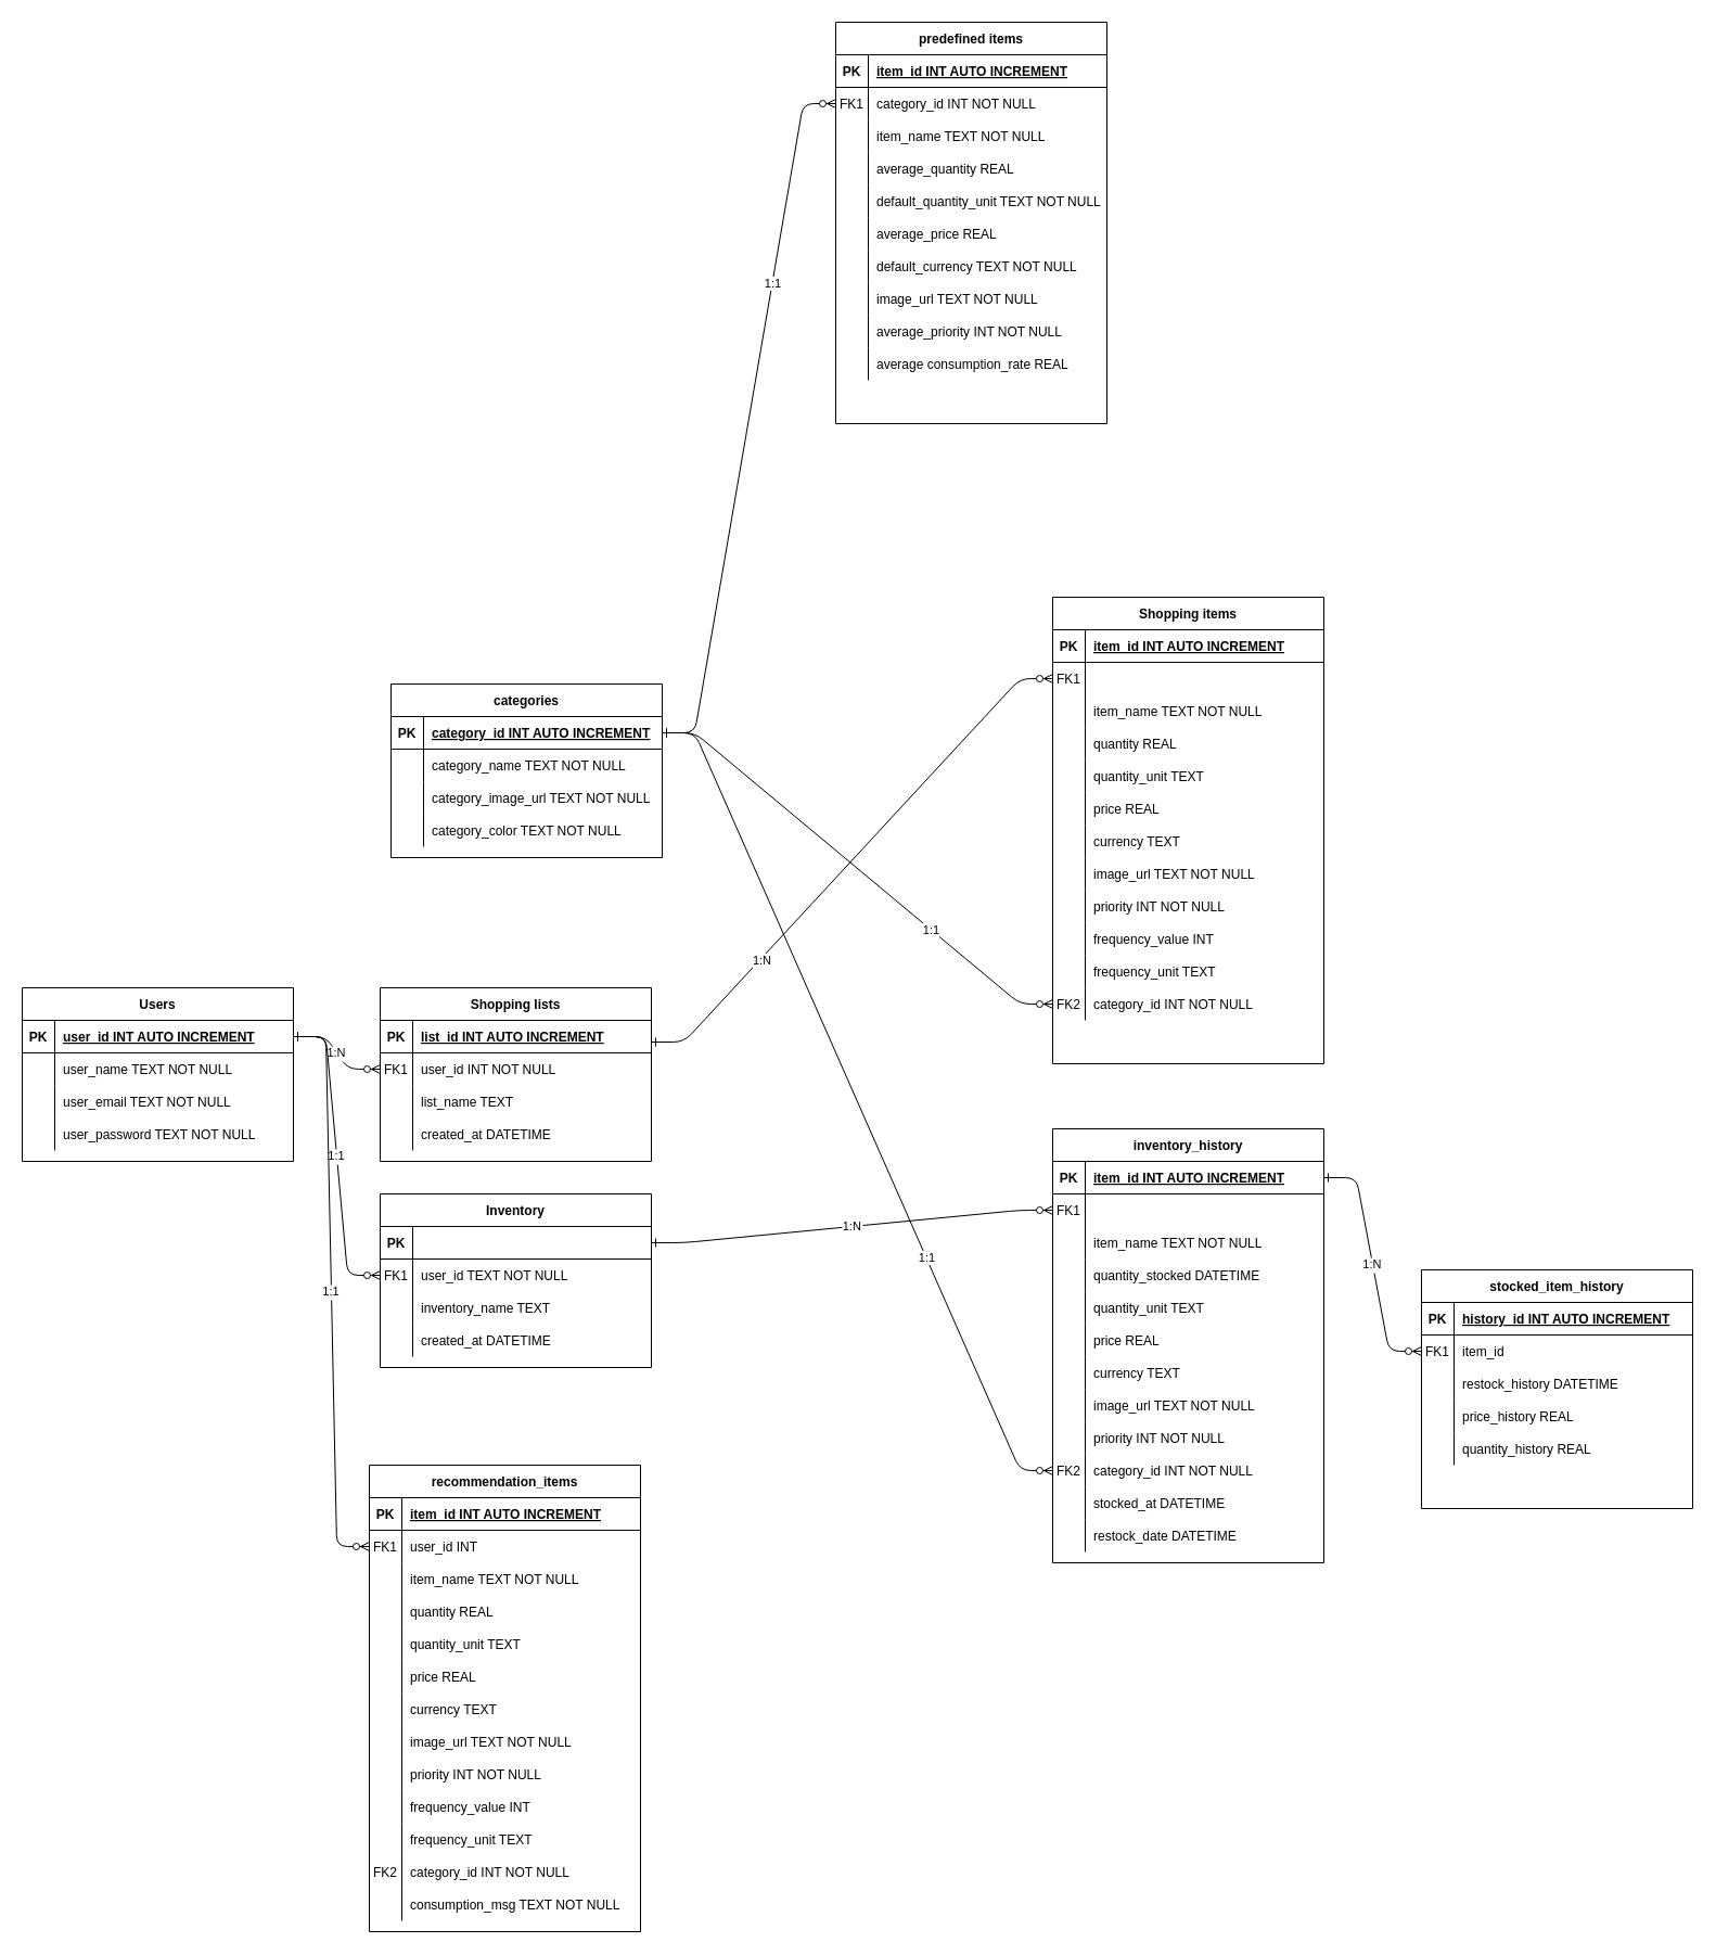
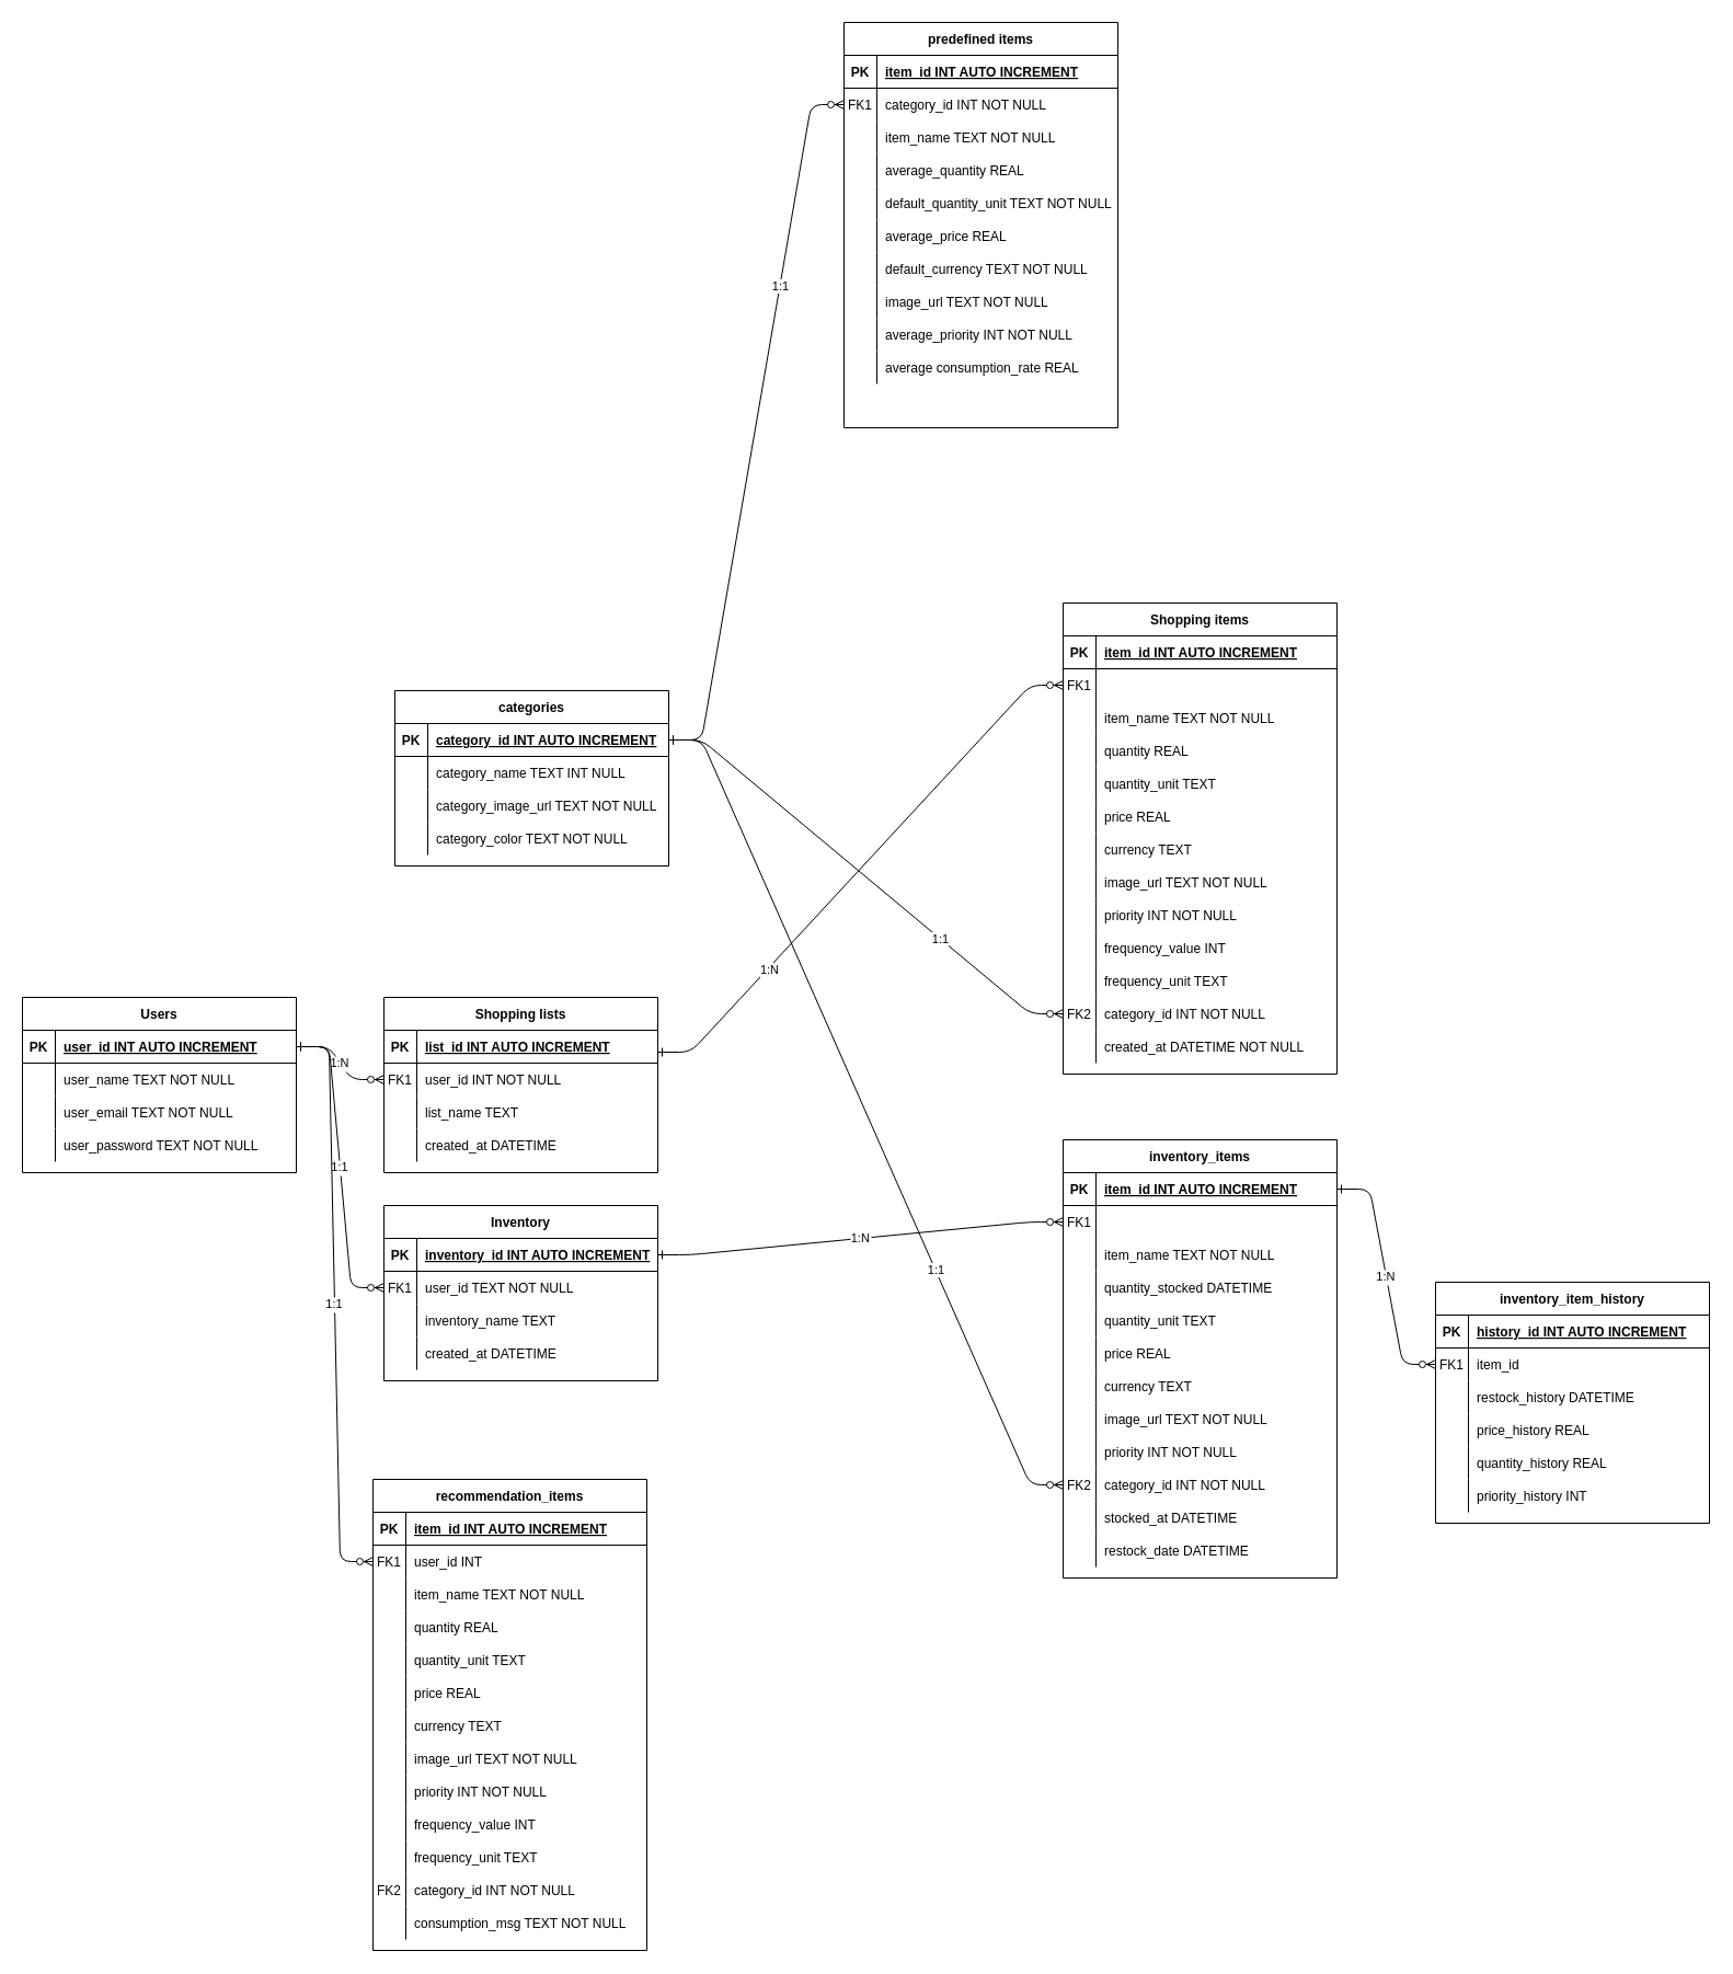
- <mxCell id="127" value="category_name TEXT NOT NULL" style="shape=partialRectangle;overflow=hidden;connectable=0;fillColor=none;top=0;left=0;bottom=0;right=0;align=left;spacingLeft=6;" parent="125" vertex="1"><mxGeometry x="30" width="220" height="30" as="geometry"><mxRectangle width="220" height="30" as="alternateBounds" /></mxGeometry></mxCell>
+ <mxCell id="127" value="category_name TEXT INT NULL" style="shape=partialRectangle;overflow=hidden;connectable=0;fillColor=none;top=0;left=0;bottom=0;right=0;align=left;spacingLeft=6;" parent="125" vertex="1"><mxGeometry x="30" width="220" height="30" as="geometry"><mxRectangle width="220" height="30" as="alternateBounds" /></mxGeometry></mxCell>
+ <mxCell id="81" value="created_at DATETIME NOT NULL" style="shape=partialRectangle;overflow=hidden;connectable=0;fillColor=none;top=0;left=0;bottom=0;right=0;align=left;spacingLeft=6;" parent="79" vertex="1"><mxGeometry x="30" width="220" height="30" as="geometry"><mxRectangle width="220" height="30" as="alternateBounds" /></mxGeometry></mxCell>
- <mxCell id="84" value="inventory_history" style="shape=table;startSize=30;container=1;collapsible=1;childLayout=tableLayout;fixedRows=1;rowLines=0;fontStyle=1;align=center;resizeLast=1;" parent="1" vertex="1"><mxGeometry x="970" y="1040" width="250" height="400.0" as="geometry" /></mxCell>
+ <mxCell id="84" value="inventory_items" style="shape=table;startSize=30;container=1;collapsible=1;childLayout=tableLayout;fixedRows=1;rowLines=0;fontStyle=1;align=center;resizeLast=1;" parent="1" vertex="1"><mxGeometry x="970" y="1040" width="250" height="400.0" as="geometry" /></mxCell>
+ <mxCell id="19" value="inventory_id INT AUTO INCREMENT" style="shape=partialRectangle;overflow=hidden;connectable=0;fillColor=none;top=0;left=0;bottom=0;right=0;align=left;spacingLeft=6;fontStyle=5;" parent="17" vertex="1"><mxGeometry x="30" width="220" height="30" as="geometry"><mxRectangle width="220" height="30" as="alternateBounds" /></mxGeometry></mxCell>
- <mxCell id="173" value="stocked_item_history" style="shape=table;startSize=30;container=1;collapsible=1;childLayout=tableLayout;fixedRows=1;rowLines=0;fontStyle=1;align=center;resizeLast=1;" parent="1" vertex="1"><mxGeometry x="1310" y="1170" width="250" height="220" as="geometry" /></mxCell>
+ <mxCell id="173" value="inventory_item_history" style="shape=table;startSize=30;container=1;collapsible=1;childLayout=tableLayout;fixedRows=1;rowLines=0;fontStyle=1;align=center;resizeLast=1;" parent="1" vertex="1"><mxGeometry x="1310" y="1170" width="250" height="220" as="geometry" /></mxCell>
+ <mxCell id="191" value="priority_history INT" style="shape=partialRectangle;overflow=hidden;connectable=0;fillColor=none;top=0;left=0;bottom=0;right=0;align=left;spacingLeft=6;" parent="189" vertex="1"><mxGeometry x="30" width="220" height="30" as="geometry"><mxRectangle width="220" height="30" as="alternateBounds" /></mxGeometry></mxCell>
